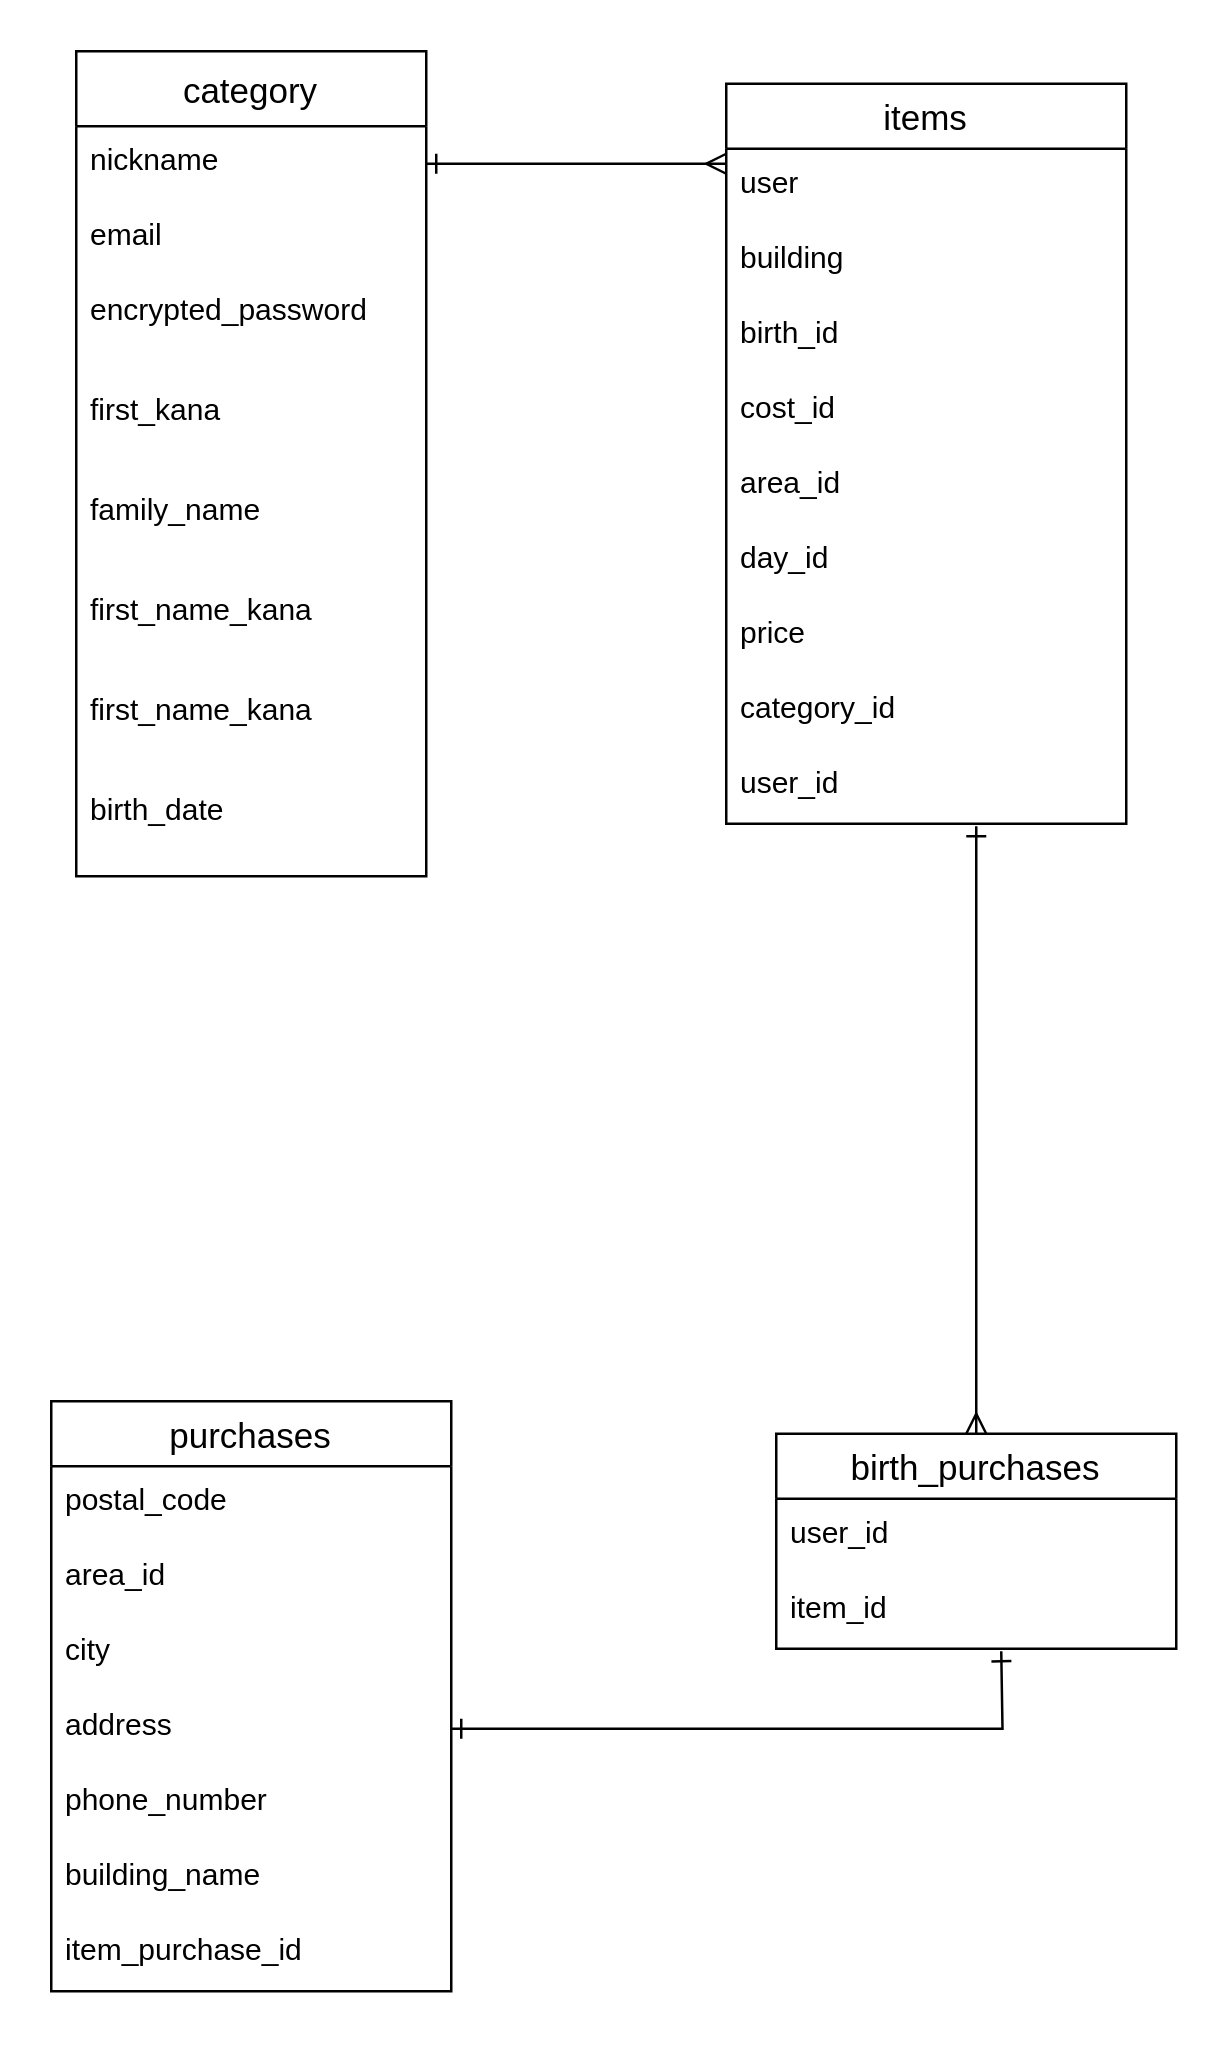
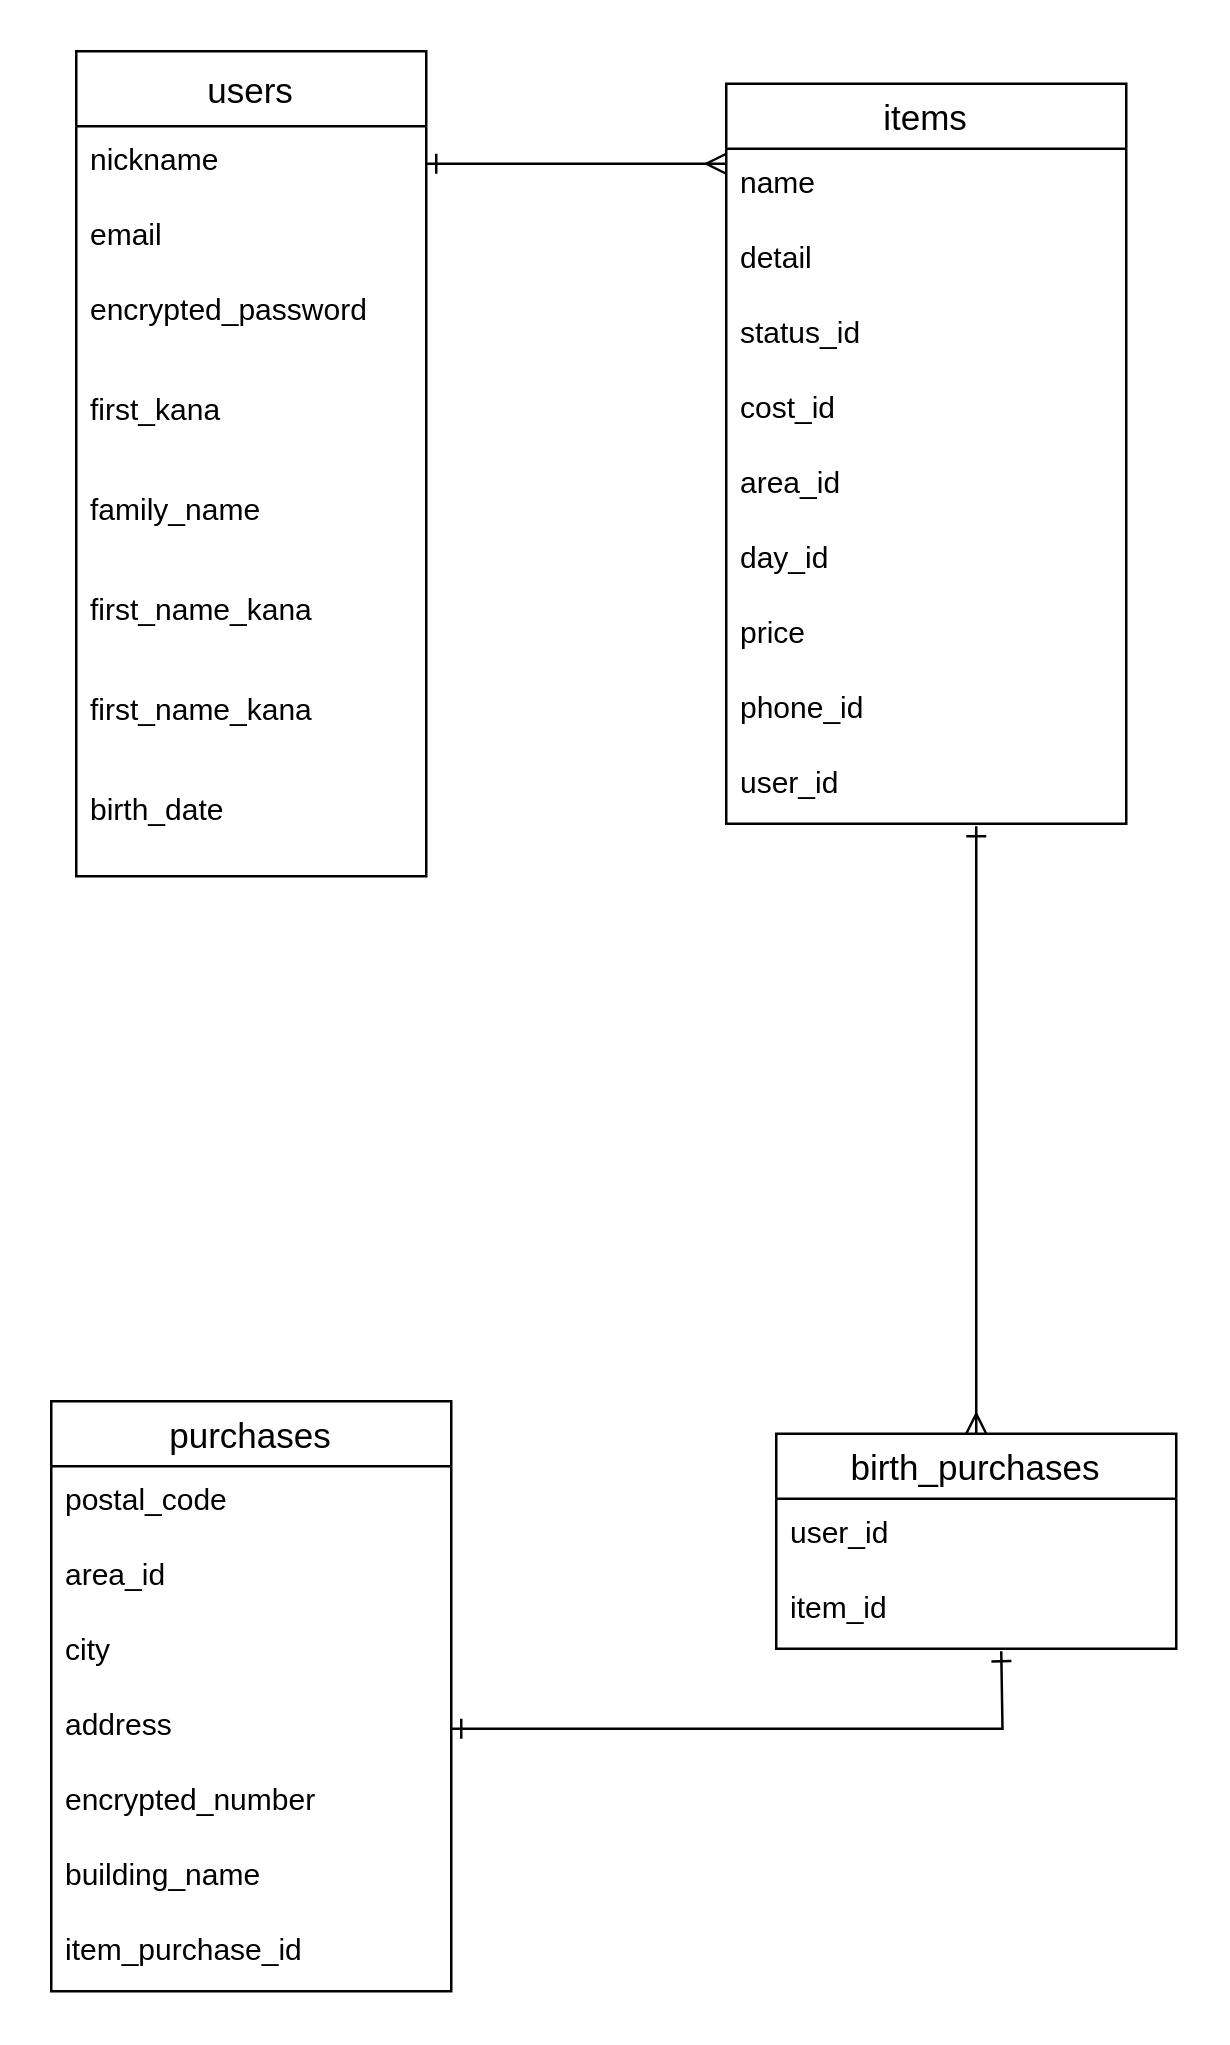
- <mxCell id="3" value="category" style="swimlane;fontStyle=0;childLayout=stackLayout;horizontal=1;startSize=30;horizontalStack=0;resizeParent=1;resizeParentMax=0;resizeLast=0;collapsible=1;marginBottom=0;align=center;fontSize=14;" parent="1" vertex="1"><mxGeometry x="30" y="20" width="140" height="330" as="geometry"><mxRectangle x="100" y="40" width="50" height="26" as="alternateBounds" /></mxGeometry></mxCell>
+ <mxCell id="3" value="users" style="swimlane;fontStyle=0;childLayout=stackLayout;horizontal=1;startSize=30;horizontalStack=0;resizeParent=1;resizeParentMax=0;resizeLast=0;collapsible=1;marginBottom=0;align=center;fontSize=14;" parent="1" vertex="1"><mxGeometry x="30" y="20" width="140" height="330" as="geometry"><mxRectangle x="100" y="40" width="50" height="26" as="alternateBounds" /></mxGeometry></mxCell>
- <mxCell id="25" value="user" style="text;strokeColor=none;fillColor=none;spacingLeft=4;spacingRight=4;overflow=hidden;rotatable=0;points=[[0,0.5],[1,0.5]];portConstraint=eastwest;fontSize=12;" parent="24" vertex="1"><mxGeometry y="26" width="160" height="30" as="geometry" /></mxCell>
+ <mxCell id="25" value="name" style="text;strokeColor=none;fillColor=none;spacingLeft=4;spacingRight=4;overflow=hidden;rotatable=0;points=[[0,0.5],[1,0.5]];portConstraint=eastwest;fontSize=12;" parent="24" vertex="1"><mxGeometry y="26" width="160" height="30" as="geometry" /></mxCell>
- <mxCell id="26" value="building" style="text;strokeColor=none;fillColor=none;spacingLeft=4;spacingRight=4;overflow=hidden;rotatable=0;points=[[0,0.5],[1,0.5]];portConstraint=eastwest;fontSize=12;" parent="24" vertex="1"><mxGeometry y="56" width="160" height="30" as="geometry" /></mxCell>
+ <mxCell id="26" value="detail" style="text;strokeColor=none;fillColor=none;spacingLeft=4;spacingRight=4;overflow=hidden;rotatable=0;points=[[0,0.5],[1,0.5]];portConstraint=eastwest;fontSize=12;" parent="24" vertex="1"><mxGeometry y="56" width="160" height="30" as="geometry" /></mxCell>
- <mxCell id="27" value="birth_id" style="text;strokeColor=none;fillColor=none;spacingLeft=4;spacingRight=4;overflow=hidden;rotatable=0;points=[[0,0.5],[1,0.5]];portConstraint=eastwest;fontSize=12;" parent="24" vertex="1"><mxGeometry y="86" width="160" height="30" as="geometry" /></mxCell>
+ <mxCell id="27" value="status_id" style="text;strokeColor=none;fillColor=none;spacingLeft=4;spacingRight=4;overflow=hidden;rotatable=0;points=[[0,0.5],[1,0.5]];portConstraint=eastwest;fontSize=12;" parent="24" vertex="1"><mxGeometry y="86" width="160" height="30" as="geometry" /></mxCell>
- <mxCell id="32" value="category_id" style="text;strokeColor=none;fillColor=none;spacingLeft=4;spacingRight=4;overflow=hidden;rotatable=0;points=[[0,0.5],[1,0.5]];portConstraint=eastwest;fontSize=12;" parent="24" vertex="1"><mxGeometry y="236" width="160" height="30" as="geometry" /></mxCell>
+ <mxCell id="32" value="phone_id" style="text;strokeColor=none;fillColor=none;spacingLeft=4;spacingRight=4;overflow=hidden;rotatable=0;points=[[0,0.5],[1,0.5]];portConstraint=eastwest;fontSize=12;" parent="24" vertex="1"><mxGeometry y="236" width="160" height="30" as="geometry" /></mxCell>
- <mxCell id="17" value="phone_number" style="text;strokeColor=none;fillColor=none;spacingLeft=4;spacingRight=4;overflow=hidden;rotatable=0;points=[[0,0.5],[1,0.5]];portConstraint=eastwest;fontSize=12;" parent="12" vertex="1"><mxGeometry y="146" width="160" height="30" as="geometry" /></mxCell>
+ <mxCell id="17" value="encrypted_number" style="text;strokeColor=none;fillColor=none;spacingLeft=4;spacingRight=4;overflow=hidden;rotatable=0;points=[[0,0.5],[1,0.5]];portConstraint=eastwest;fontSize=12;" parent="12" vertex="1"><mxGeometry y="146" width="160" height="30" as="geometry" /></mxCell>
